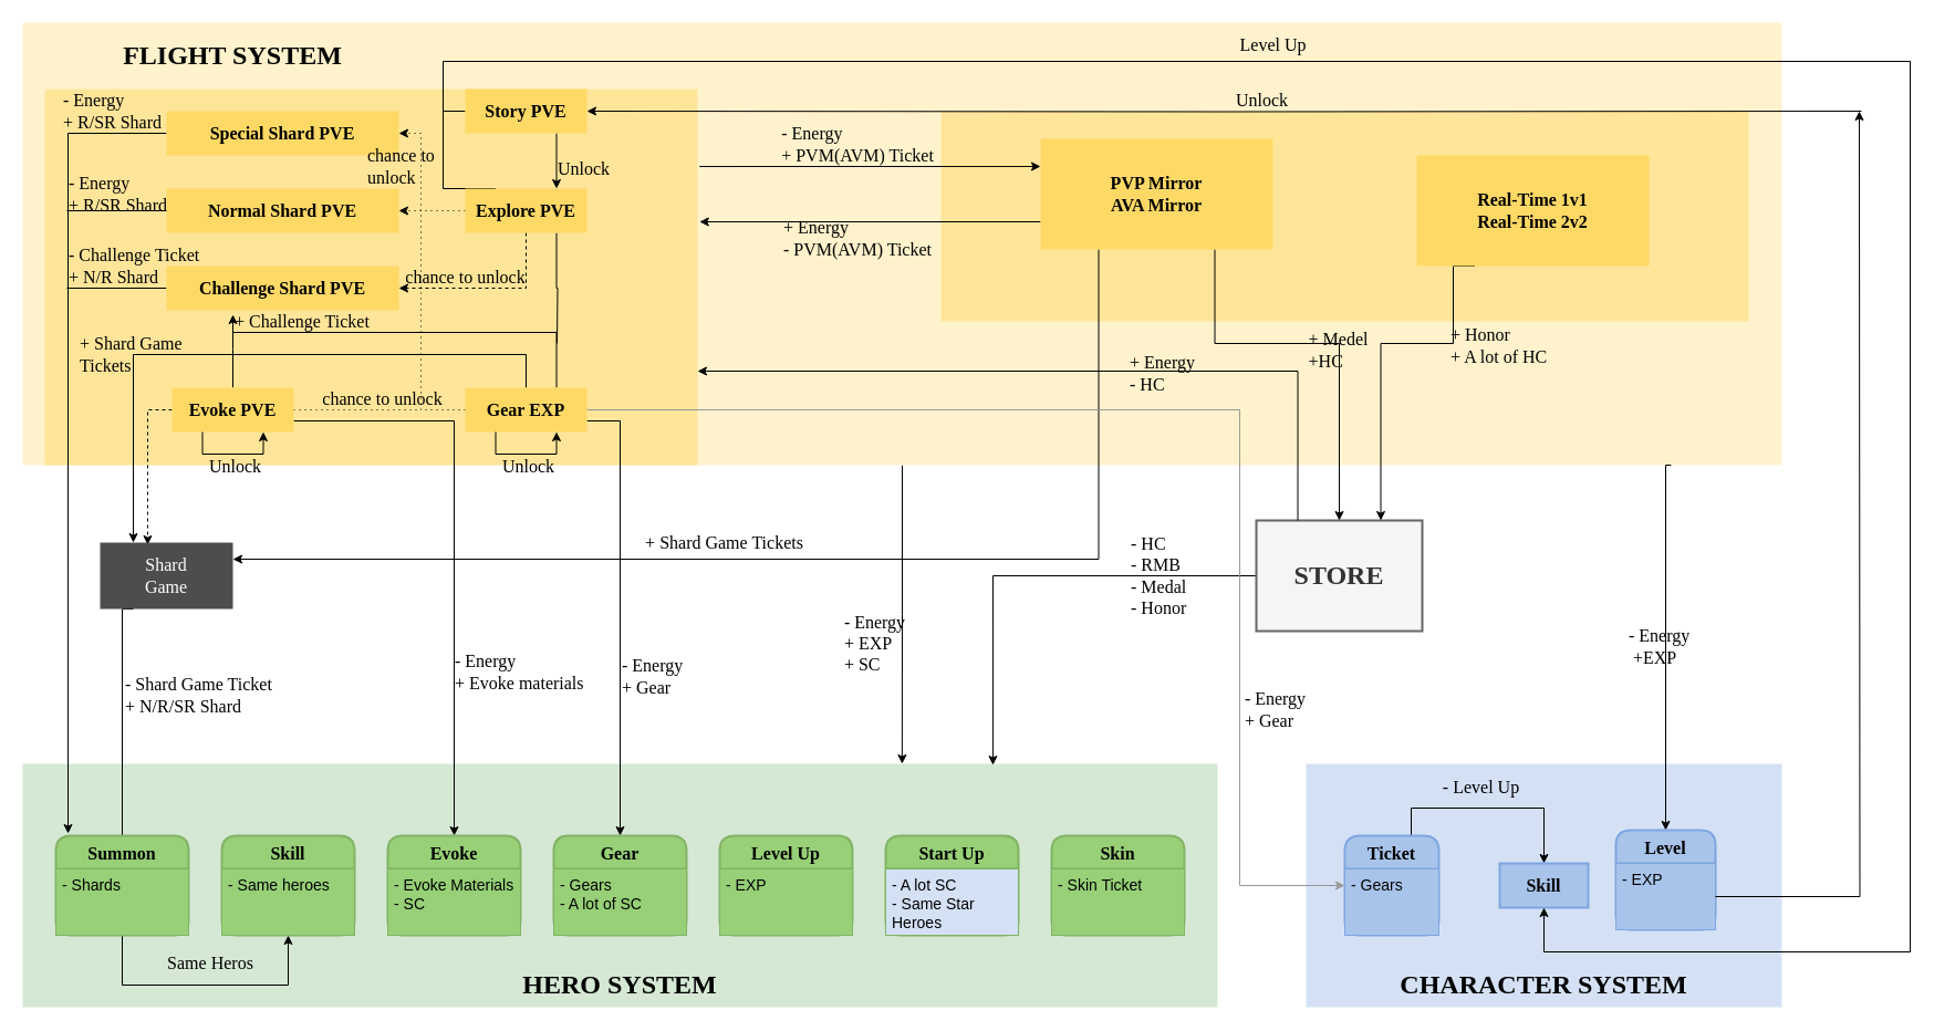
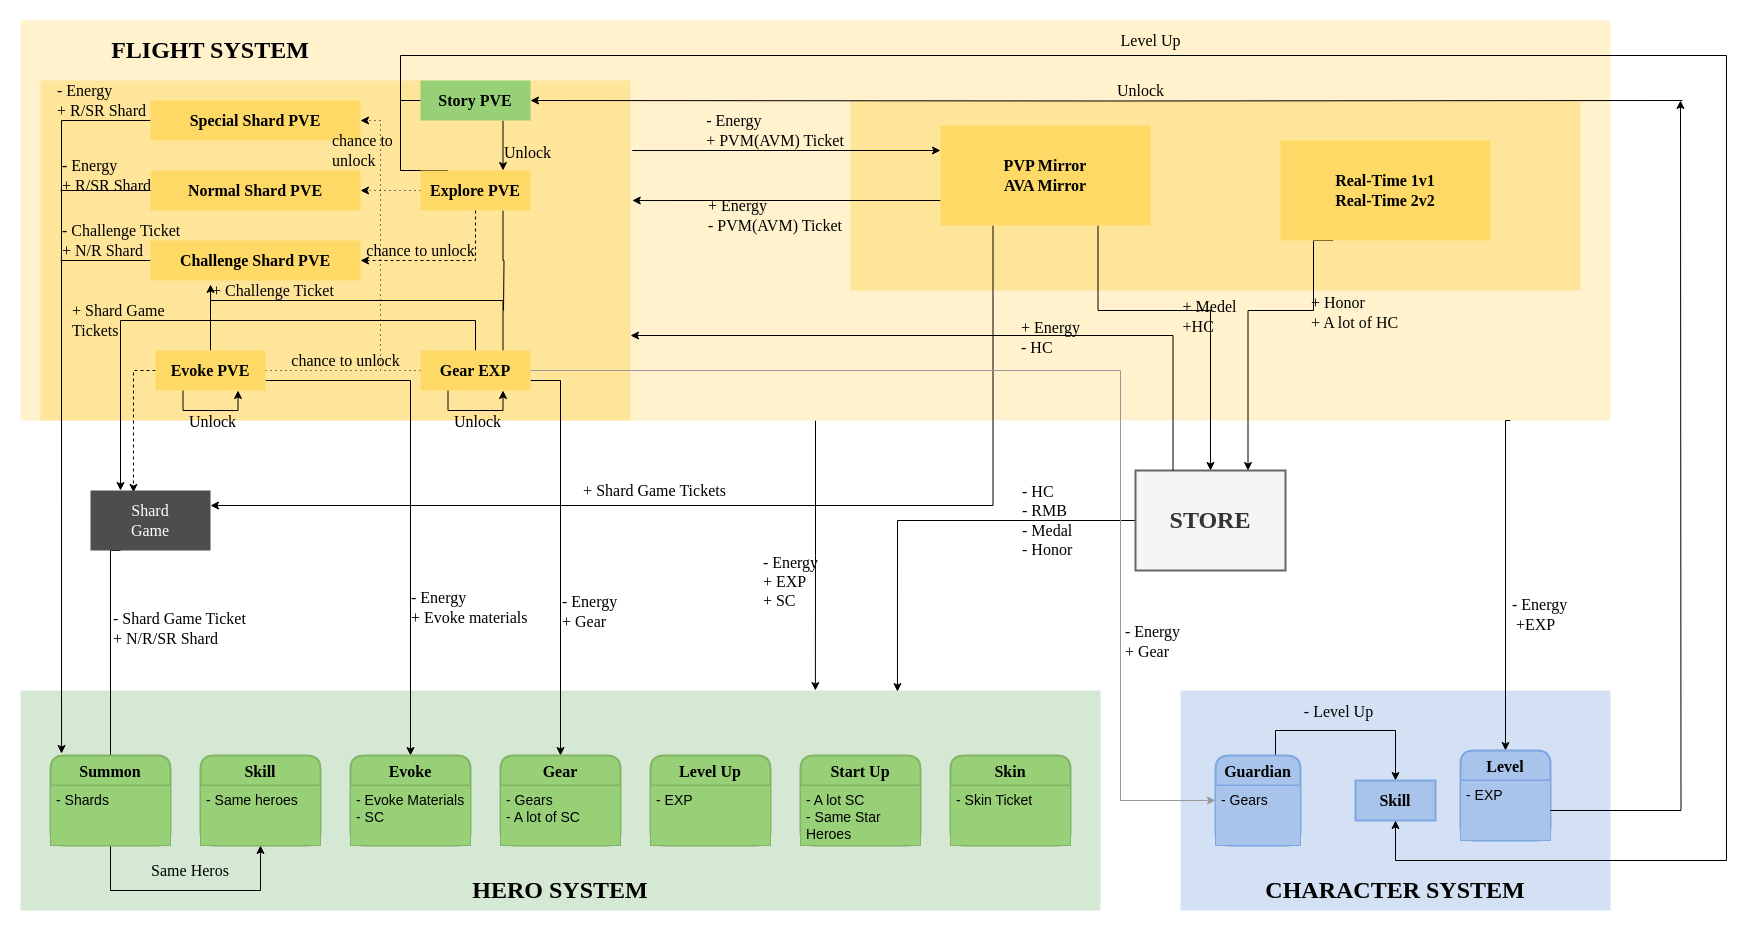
- <mxCell id="54" value="Story PVE" style="rounded=0;whiteSpace=wrap;html=1;shadow=0;dashed=0;labelBackgroundColor=none;startSize=30;strokeColor=none;strokeWidth=2;fillColor=#FFD966;fontFamily=Times New Roman;fontSize=16;fontStyle=1" vertex="1" parent="1"><mxGeometry x="420" y="80" width="110" height="40" as="geometry" /></mxCell>
+ <mxCell id="54" value="Story PVE" style="rounded=0;whiteSpace=wrap;html=1;shadow=0;dashed=0;labelBackgroundColor=none;startSize=30;strokeColor=none;strokeWidth=2;fillColor=#97d077;fontFamily=Times New Roman;fontSize=16;fontStyle=1;" vertex="1" parent="1"><mxGeometry x="420" y="80" width="110" height="40" as="geometry" /></mxCell>
- <mxCell id="98" value="- Energy&lt;br&gt;&amp;nbsp;+EXP" style="text;html=1;align=left;verticalAlign=middle;resizable=0;points=[];autosize=1;fontSize=16;fontFamily=Times New Roman;" vertex="1" parent="1"><mxGeometry x="1470" y="564" width="70" height="40" as="geometry" /></mxCell>
+ <mxCell id="98" value="- Energy&lt;br&gt;&amp;nbsp;+EXP" style="text;html=1;align=left;verticalAlign=middle;resizable=0;points=[];autosize=1;fontSize=16;fontFamily=Times New Roman;" vertex="1" parent="1"><mxGeometry x="1510" y="594" width="70" height="40" as="geometry" /></mxCell>
- <mxCell id="72" value="Ticket" style="swimlane;childLayout=stackLayout;horizontal=1;startSize=30;horizontalStack=0;rounded=1;fontSize=16;fontStyle=1;strokeWidth=2;resizeParent=0;resizeLast=1;shadow=0;dashed=0;align=center;fontFamily=Times New Roman;labelBackgroundColor=none;fillColor=#A9C4EB;strokeColor=#7EA6E0;" vertex="1" parent="1"><mxGeometry x="1215" y="755" width="85" height="90" as="geometry" /></mxCell>
+ <mxCell id="72" value="Guardian" style="swimlane;childLayout=stackLayout;horizontal=1;startSize=30;horizontalStack=0;rounded=1;fontSize=16;fontStyle=1;strokeWidth=2;resizeParent=0;resizeLast=1;shadow=0;dashed=0;align=center;fontFamily=Times New Roman;labelBackgroundColor=none;fillColor=#A9C4EB;strokeColor=#7EA6E0;" vertex="1" parent="1"><mxGeometry x="1215" y="755" width="85" height="90" as="geometry" /></mxCell>
- <mxCell id="69" value="- A lot SC&#10;- Same Star &#10;Heroes" style="align=left;strokeColor=#82b366;fillColor=#d4e1f5;spacingLeft=4;fontSize=14;verticalAlign=top;resizable=0;rotatable=0;part=1;" vertex="1" parent="68"><mxGeometry y="30" width="120" height="60" as="geometry" /></mxCell>
+ <mxCell id="69" value="- A lot SC&#10;- Same Star &#10;Heroes" style="align=left;strokeColor=#82b366;fillColor=#97D077;spacingLeft=4;fontSize=14;verticalAlign=top;resizable=0;rotatable=0;part=1;" vertex="1" parent="68"><mxGeometry y="30" width="120" height="60" as="geometry" /></mxCell>
